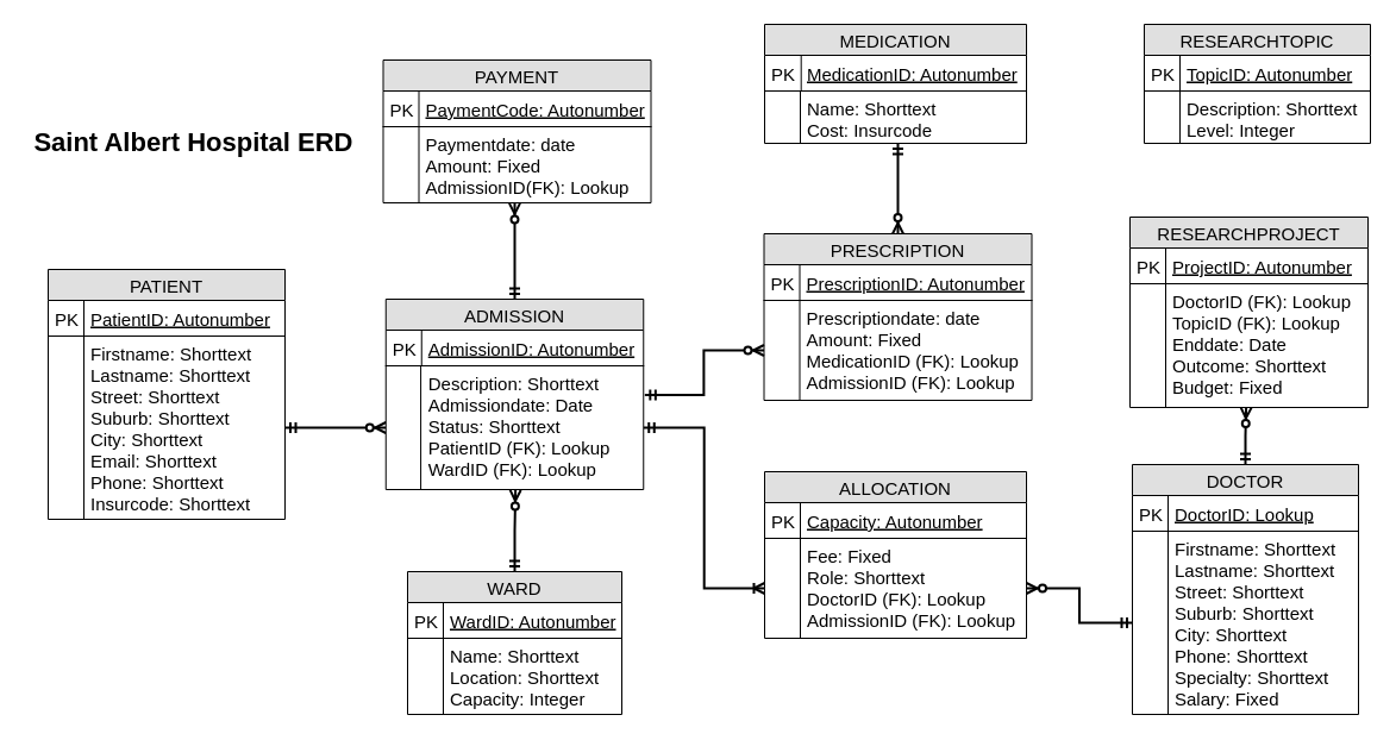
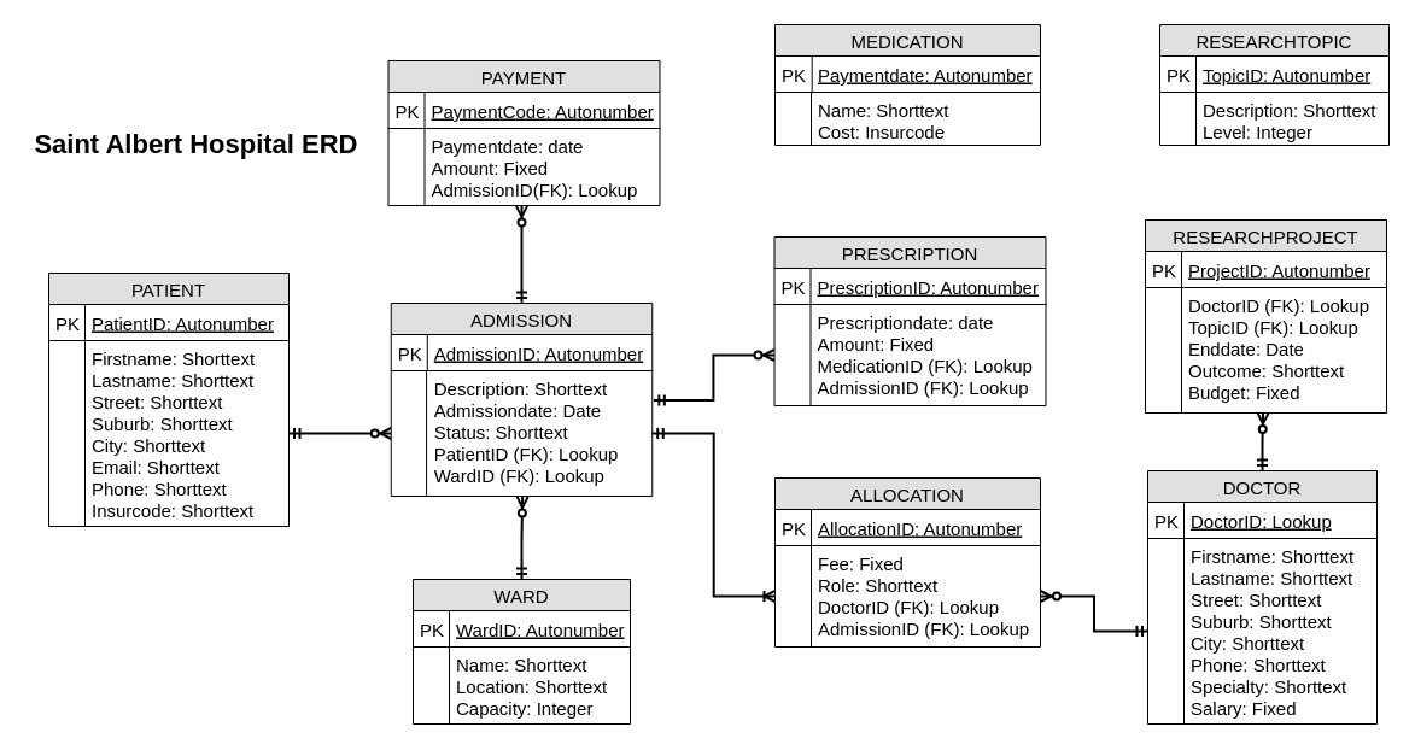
- <mxCell id="20" value="MedicationID: Autonumber" style="shape=partialRectangle;top=0;left=0;right=0;bottom=1;align=left;verticalAlign=middle;fillColor=none;spacingLeft=34;spacingRight=4;overflow=hidden;rotatable=0;points=[[0,0.5],[1,0.5]];portConstraint=eastwest;dropTarget=0;fontStyle=4;fontSize=15;" parent="19" vertex="1"><mxGeometry y="26" width="220" height="30" as="geometry" /></mxCell>
+ <mxCell id="20" value="Paymentdate: Autonumber" style="shape=partialRectangle;top=0;left=0;right=0;bottom=1;align=left;verticalAlign=middle;fillColor=none;spacingLeft=34;spacingRight=4;overflow=hidden;rotatable=0;points=[[0,0.5],[1,0.5]];portConstraint=eastwest;dropTarget=0;fontStyle=4;fontSize=15;" parent="19" vertex="1"><mxGeometry y="26" width="220" height="30" as="geometry" /></mxCell>
- <mxCell id="43" style="edgeStyle=orthogonalEdgeStyle;rounded=0;orthogonalLoop=1;jettySize=auto;html=1;exitX=0.5;exitY=0;exitDx=0;exitDy=0;entryX=0.509;entryY=1;entryDx=0;entryDy=0;entryPerimeter=0;startArrow=ERzeroToMany;startFill=1;endArrow=ERmandOne;endFill=0;fontSize=15;strokeWidth=2;" edge="1" parent="1" source="44" target="22"><mxGeometry relative="1" as="geometry" /></mxCell>
- <mxCell id="13" value="Capacity: Autonumber" style="shape=partialRectangle;top=0;left=0;right=0;bottom=1;align=left;verticalAlign=middle;fillColor=none;spacingLeft=34;spacingRight=4;overflow=hidden;rotatable=0;points=[[0,0.5],[1,0.5]];portConstraint=eastwest;dropTarget=0;fontStyle=4;fontSize=15;" vertex="1" parent="12"><mxGeometry y="26" width="220" height="30" as="geometry" /></mxCell>
+ <mxCell id="13" value="AllocationID: Autonumber" style="shape=partialRectangle;top=0;left=0;right=0;bottom=1;align=left;verticalAlign=middle;fillColor=none;spacingLeft=34;spacingRight=4;overflow=hidden;rotatable=0;points=[[0,0.5],[1,0.5]];portConstraint=eastwest;dropTarget=0;fontStyle=4;fontSize=15;" vertex="1" parent="12"><mxGeometry y="26" width="220" height="30" as="geometry" /></mxCell>
